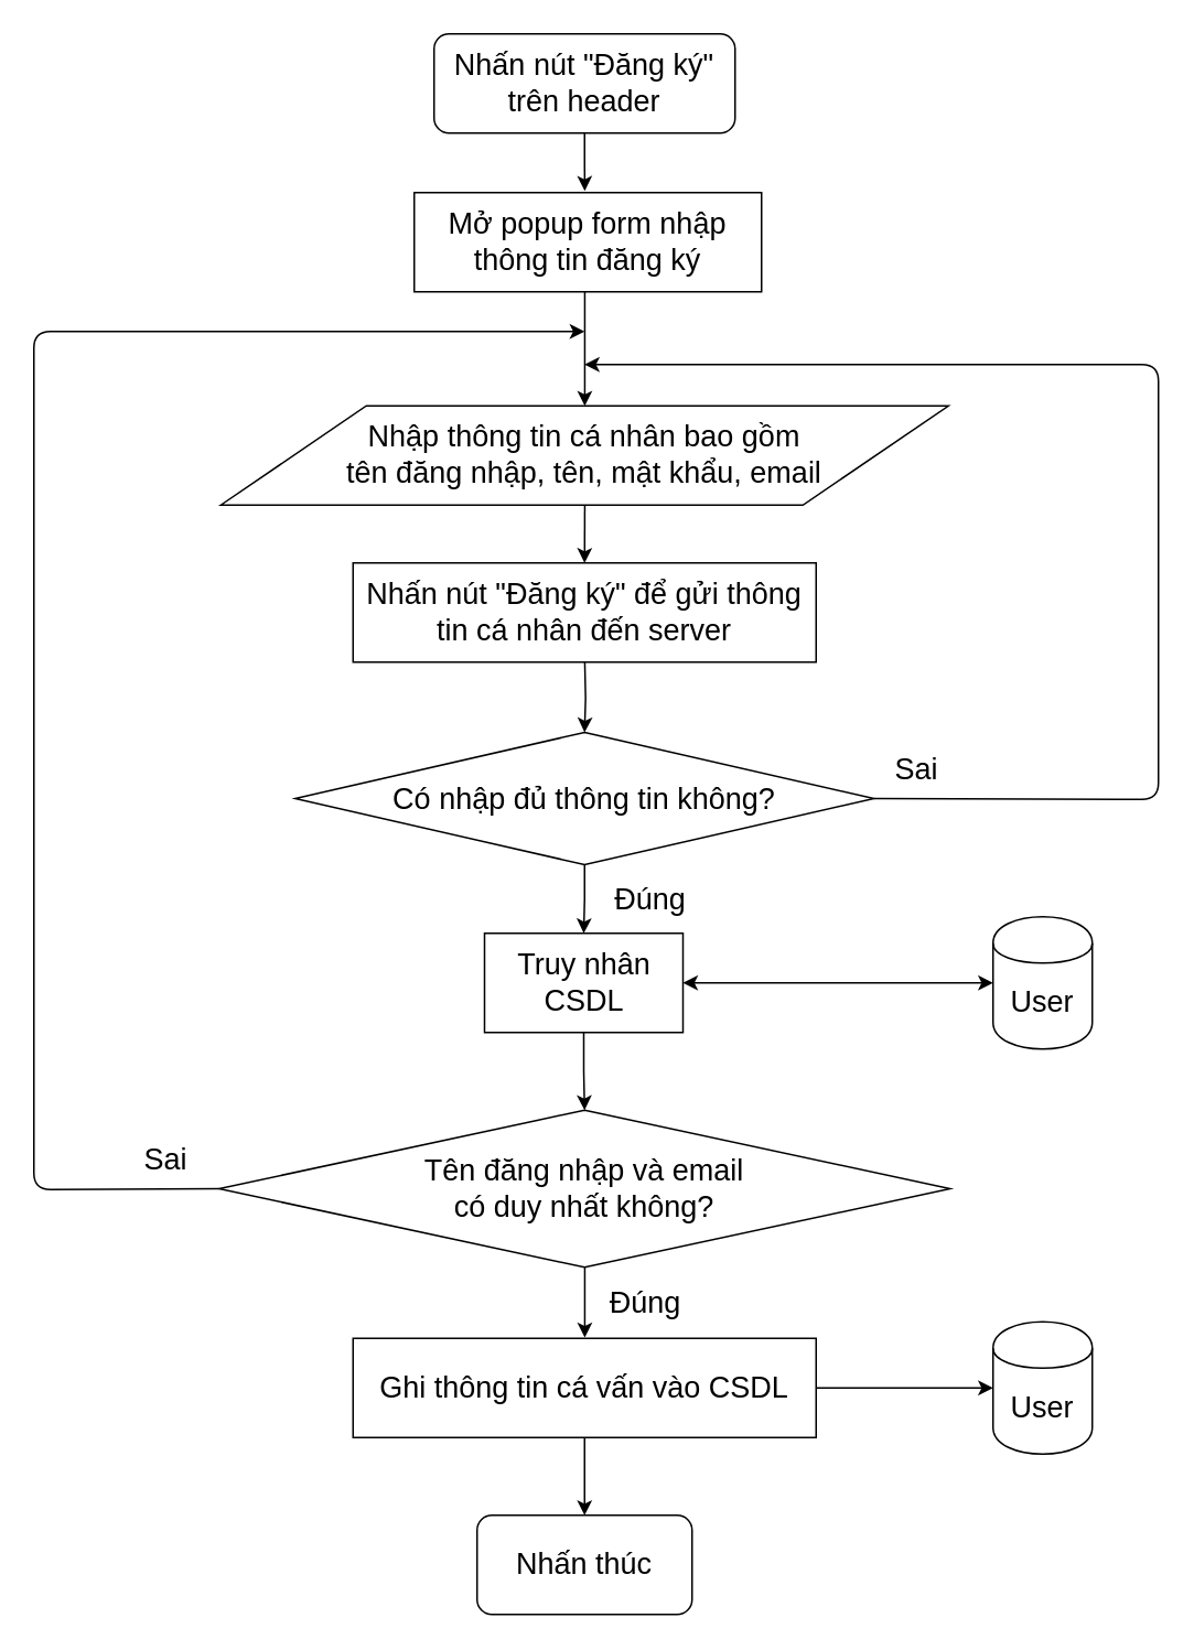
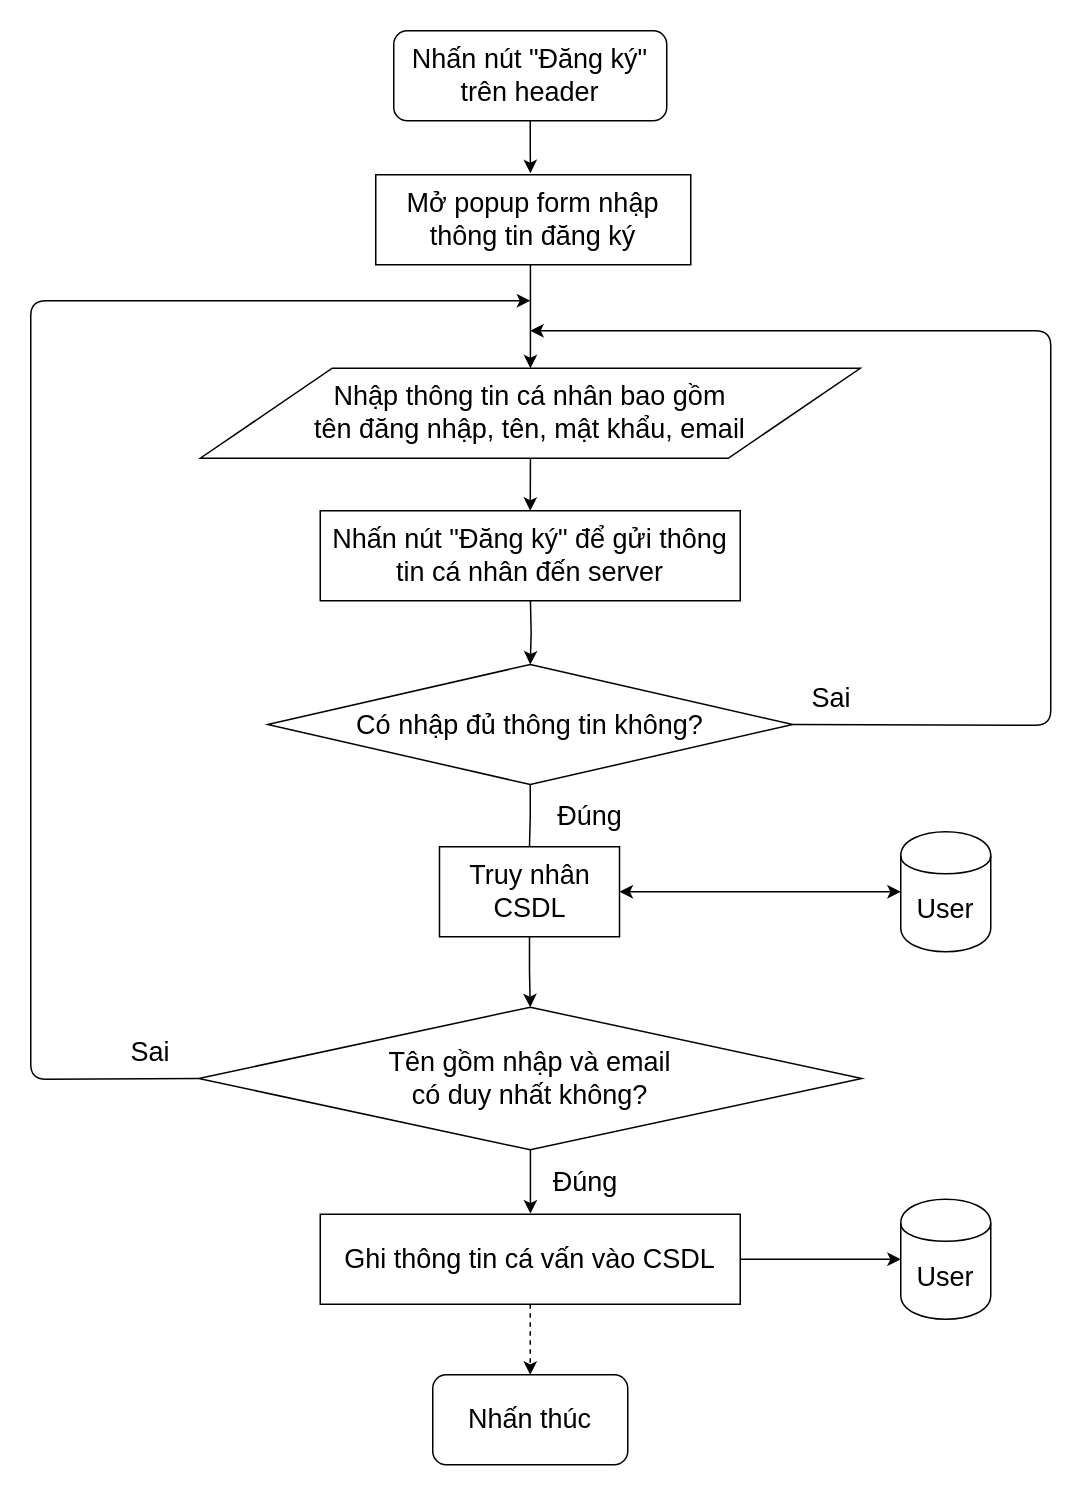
- <mxCell id="27" value="" style="edgeStyle=orthogonalEdgeStyle;rounded=0;orthogonalLoop=1;jettySize=auto;html=1;fontSize=18;" edge="1" parent="1" source="8" target="26"><mxGeometry relative="1" as="geometry"><mxPoint x="353" y="522.5" as="sourcePoint" /><mxPoint x="353" y="671" as="targetPoint" /></mxGeometry></mxCell>
+ <mxCell id="27" value="" style="edgeStyle=orthogonalEdgeStyle;rounded=0;orthogonalLoop=1;jettySize=auto;html=1;fontSize=18;endArrow=none;" edge="1" parent="1" source="8" target="26"><mxGeometry relative="1" as="geometry"><mxPoint x="353" y="522.5" as="sourcePoint" /><mxPoint x="353" y="671" as="targetPoint" /></mxGeometry></mxCell>
- <mxCell id="9" value="Tên đăng nhập và email&lt;br&gt;có duy nhất không?" style="rhombus;whiteSpace=wrap;html=1;fontSize=18;" vertex="1" parent="1"><mxGeometry x="132" y="671" width="442" height="95" as="geometry" /></mxCell>
+ <mxCell id="9" value="Tên gồm nhập và email&lt;br&gt;có duy nhất không?" style="rhombus;whiteSpace=wrap;html=1;fontSize=18;" vertex="1" parent="1"><mxGeometry x="132" y="671" width="442" height="95" as="geometry" /></mxCell>
- <mxCell id="18" value="" style="edgeStyle=orthogonalEdgeStyle;rounded=0;orthogonalLoop=1;jettySize=auto;html=1;fontSize=18;" edge="1" parent="1" source="20" target="22"><mxGeometry relative="1" as="geometry" /></mxCell>
+ <mxCell id="18" value="" style="edgeStyle=orthogonalEdgeStyle;rounded=0;orthogonalLoop=1;jettySize=auto;html=1;fontSize=18;dashed=1;" edge="1" parent="1" source="20" target="22"><mxGeometry relative="1" as="geometry" /></mxCell>
